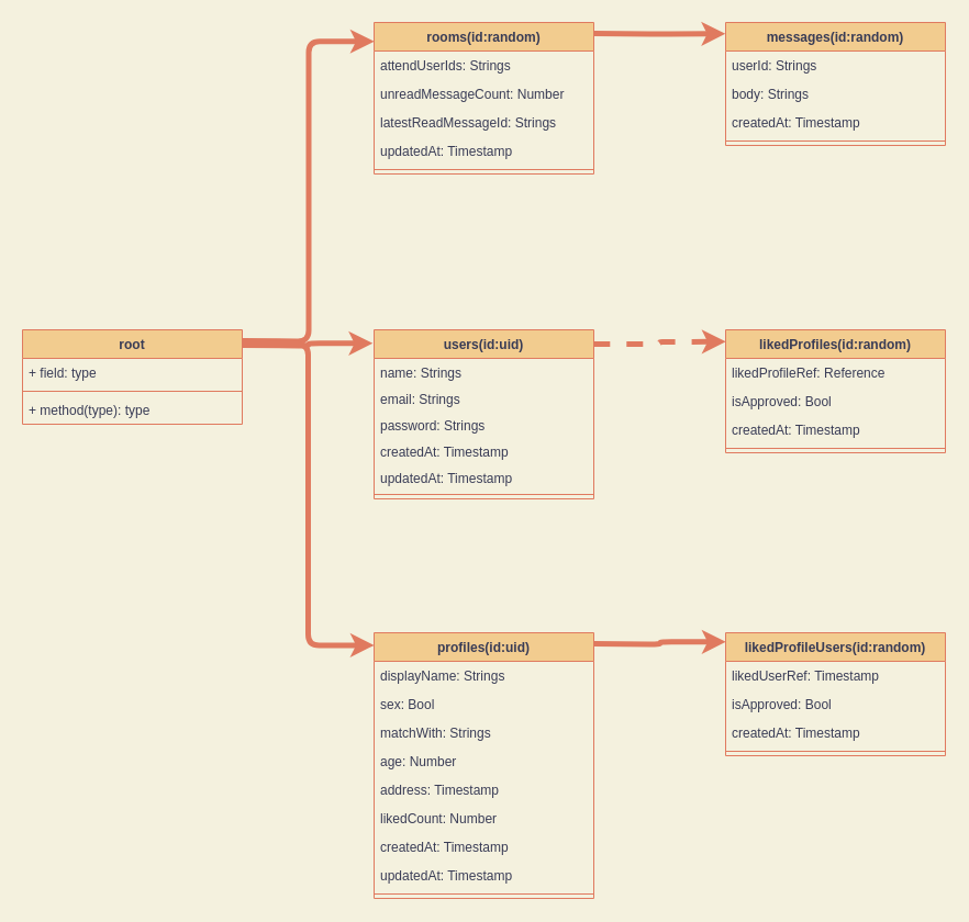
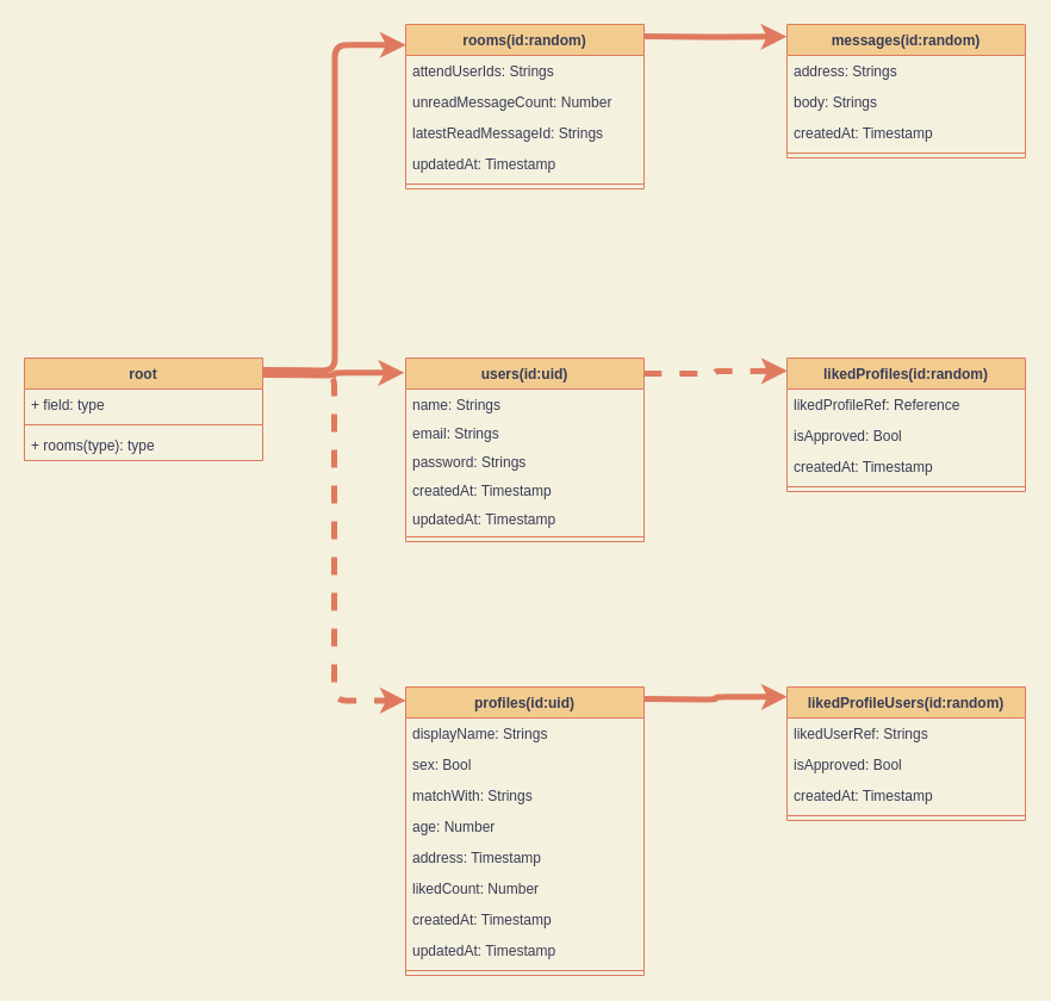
- <mxCell id="41" value="userId: Strings" style="text;strokeColor=none;fillColor=none;align=left;verticalAlign=top;spacingLeft=4;spacingRight=4;overflow=hidden;rotatable=0;points=[[0,0.5],[1,0.5]];portConstraint=eastwest;fontColor=#393C56;" parent="40" vertex="1"><mxGeometry y="26" width="200" height="26" as="geometry" /></mxCell>
+ <mxCell id="41" value="address: Strings" style="text;strokeColor=none;fillColor=none;align=left;verticalAlign=top;spacingLeft=4;spacingRight=4;overflow=hidden;rotatable=0;points=[[0,0.5],[1,0.5]];portConstraint=eastwest;fontColor=#393C56;" parent="40" vertex="1"><mxGeometry y="26" width="200" height="26" as="geometry" /></mxCell>
- <mxCell id="11" value="+ method(type): type" style="text;strokeColor=none;fillColor=none;align=left;verticalAlign=top;spacingLeft=4;spacingRight=4;overflow=hidden;rotatable=0;points=[[0,0.5],[1,0.5]];portConstraint=eastwest;fontColor=#393C56;" parent="8" vertex="1"><mxGeometry y="60" width="200" height="26" as="geometry" /></mxCell>
+ <mxCell id="11" value="+ rooms(type): type" style="text;strokeColor=none;fillColor=none;align=left;verticalAlign=top;spacingLeft=4;spacingRight=4;overflow=hidden;rotatable=0;points=[[0,0.5],[1,0.5]];portConstraint=eastwest;fontColor=#393C56;" parent="8" vertex="1"><mxGeometry y="60" width="200" height="26" as="geometry" /></mxCell>
- <mxCell id="7" style="edgeStyle=orthogonalEdgeStyle;rounded=1;sketch=0;orthogonalLoop=1;jettySize=auto;html=1;entryX=0.001;entryY=0.047;entryDx=0;entryDy=0;entryPerimeter=0;strokeColor=#E07A5F;strokeWidth=5;fillColor=#F2CC8F;fontColor=#393C56;exitX=1.001;exitY=0.151;exitDx=0;exitDy=0;exitPerimeter=0;" parent="1" source="8" target="12" edge="1"><mxGeometry relative="1" as="geometry" /></mxCell>
+ <mxCell id="7" style="edgeStyle=orthogonalEdgeStyle;rounded=1;sketch=0;orthogonalLoop=1;jettySize=auto;html=1;entryX=0.001;entryY=0.047;entryDx=0;entryDy=0;entryPerimeter=0;strokeColor=#E07A5F;strokeWidth=5;fillColor=#F2CC8F;fontColor=#393C56;exitX=1.001;exitY=0.151;exitDx=0;exitDy=0;exitPerimeter=0;dashed=1;" parent="1" source="8" target="12" edge="1"><mxGeometry relative="1" as="geometry" /></mxCell>
- <mxCell id="46" value="likedUserRef: Timestamp" style="text;strokeColor=none;fillColor=none;align=left;verticalAlign=top;spacingLeft=4;spacingRight=4;overflow=hidden;rotatable=0;points=[[0,0.5],[1,0.5]];portConstraint=eastwest;fontColor=#393C56;" parent="45" vertex="1"><mxGeometry y="26" width="200" height="26" as="geometry" /></mxCell>
+ <mxCell id="46" value="likedUserRef: Strings" style="text;strokeColor=none;fillColor=none;align=left;verticalAlign=top;spacingLeft=4;spacingRight=4;overflow=hidden;rotatable=0;points=[[0,0.5],[1,0.5]];portConstraint=eastwest;fontColor=#393C56;" parent="45" vertex="1"><mxGeometry y="26" width="200" height="26" as="geometry" /></mxCell>
